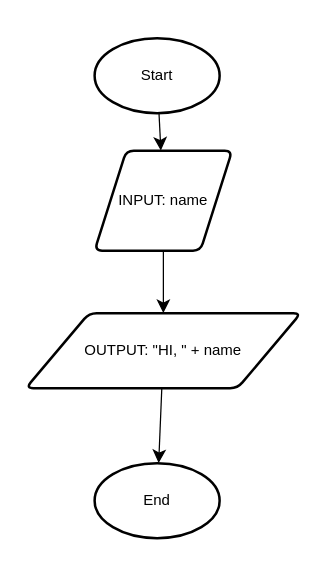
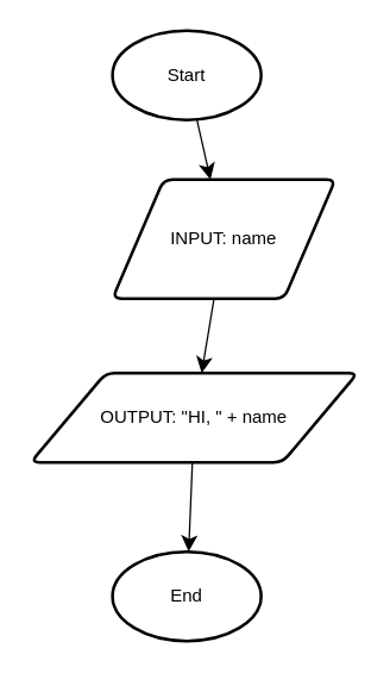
- <mxCell id="3" value="Start" style="strokeWidth=2;html=1;shape=mxgraph.flowchart.start_1;whiteSpace=wrap;" vertex="1" parent="1"><mxGeometry x="75" y="30" width="100" height="60" as="geometry" /></mxCell>
+ <mxCell id="3" value="Start" style="strokeWidth=2;html=1;shape=mxgraph.flowchart.start_1;whiteSpace=wrap;" vertex="1" parent="1"><mxGeometry x="75" y="20" width="100" height="60" as="geometry" /></mxCell>
- <mxCell id="5" value="INPUT: name" style="shape=parallelogram;html=1;strokeWidth=2;perimeter=parallelogramPerimeter;whiteSpace=wrap;rounded=1;arcSize=12;size=0.23;" vertex="1" parent="1"><mxGeometry x="75" y="120" width="110" height="80" as="geometry" /></mxCell>
+ <mxCell id="5" value="INPUT: name" style="shape=parallelogram;html=1;strokeWidth=2;perimeter=parallelogramPerimeter;whiteSpace=wrap;rounded=1;arcSize=12;size=0.23;" vertex="1" parent="1"><mxGeometry x="75" y="120" width="150" height="80" as="geometry" /></mxCell>
